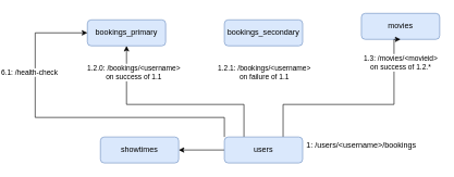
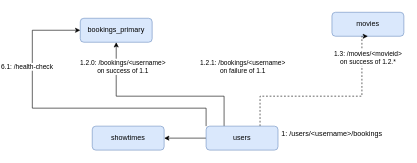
- <mxCell id="13" value="bookings_secondary" style="rounded=1;whiteSpace=wrap;html=1;fontSize=12;glass=0;strokeWidth=1;shadow=0;fillColor=#dae8fc;strokeColor=#6c8ebf;" parent="1" vertex="1"><mxGeometry x="320" y="30" width="120" height="40" as="geometry" /></mxCell>
- <mxCell id="6" style="edgeStyle=orthogonalEdgeStyle;rounded=0;orthogonalLoop=1;jettySize=auto;html=1;exitX=0.75;exitY=0;exitDx=0;exitDy=0;entryX=0.5;entryY=1;entryDx=0;entryDy=0;" parent="1" source="10" target="3" edge="1"><mxGeometry relative="1" as="geometry"><mxPoint x="340" y="160" as="targetPoint" /><Array as="points"><mxPoint x="410" y="160" /><mxPoint x="580" y="160" /></Array></mxGeometry></mxCell>
+ <mxCell id="6" style="edgeStyle=orthogonalEdgeStyle;rounded=0;orthogonalLoop=1;jettySize=auto;html=1;exitX=0.75;exitY=0;exitDx=0;exitDy=0;entryX=0.5;entryY=1;entryDx=0;entryDy=0;dashed=1;" parent="1" source="10" target="3" edge="1"><mxGeometry relative="1" as="geometry"><mxPoint x="340" y="160" as="targetPoint" /><Array as="points"><mxPoint x="410" y="160" /><mxPoint x="580" y="160" /></Array></mxGeometry></mxCell>
